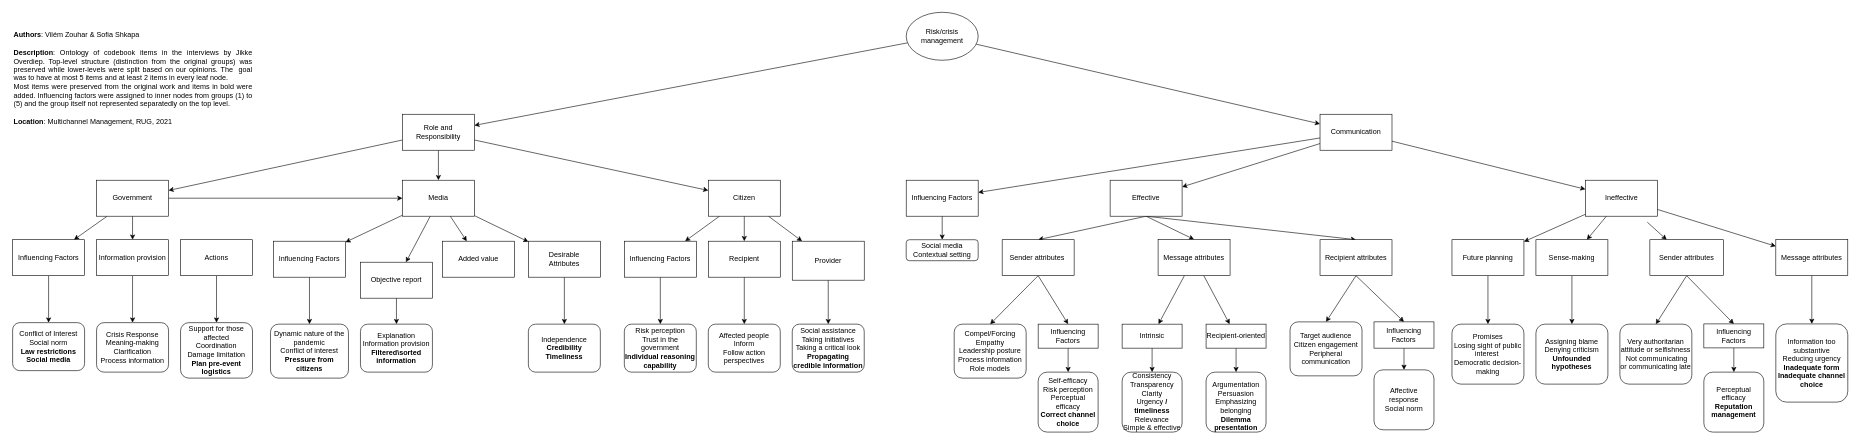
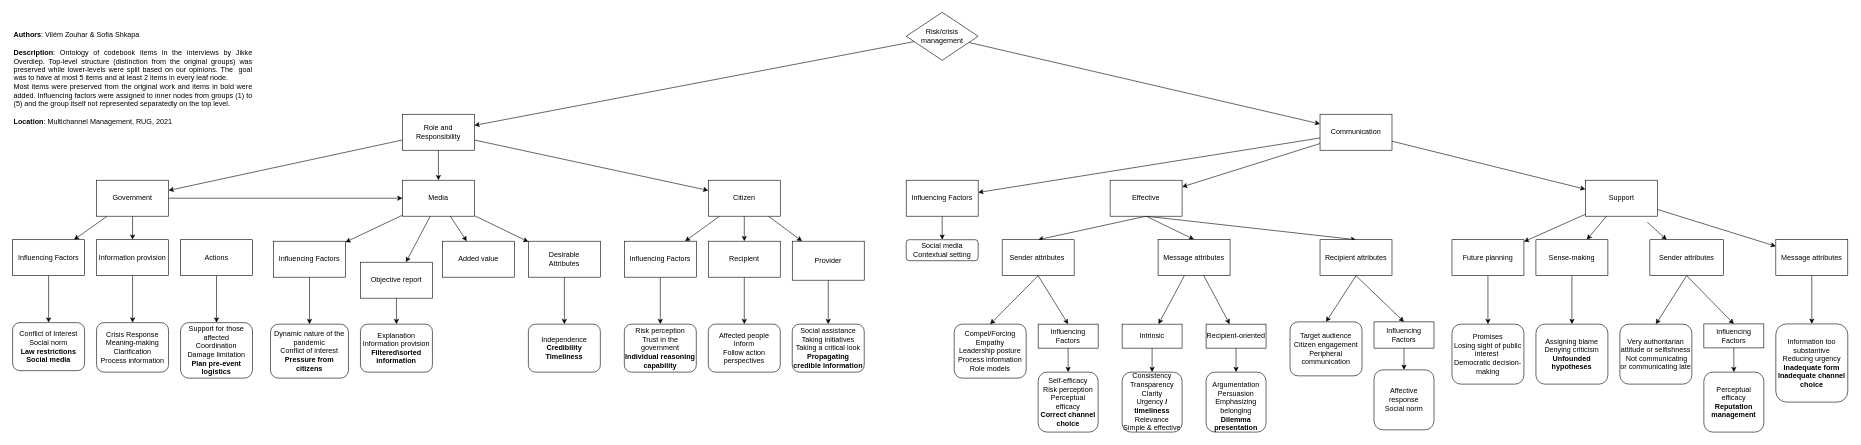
- <mxCell id="4" value="&lt;div&gt;Risk/crisis management&lt;/div&gt;" style="ellipse;whiteSpace=wrap;html=1;" parent="1" vertex="1"><mxGeometry x="1510" y="20" width="120" height="80" as="geometry" /></mxCell>
+ <mxCell id="4" value="&lt;div&gt;Risk/crisis management&lt;/div&gt;" style="rhombus;whiteSpace=wrap;html=1;" parent="1" vertex="1"><mxGeometry x="1510" y="20" width="120" height="80" as="geometry" /></mxCell>
- <mxCell id="34" value="Ineffective" style="rounded=0;whiteSpace=wrap;html=1;" parent="1" vertex="1"><mxGeometry x="2642.5" y="300" width="120" height="60" as="geometry" /></mxCell>
+ <mxCell id="34" value="Support" style="rounded=0;whiteSpace=wrap;html=1;" parent="1" vertex="1"><mxGeometry x="2642.5" y="300" width="120" height="60" as="geometry" /></mxCell>
